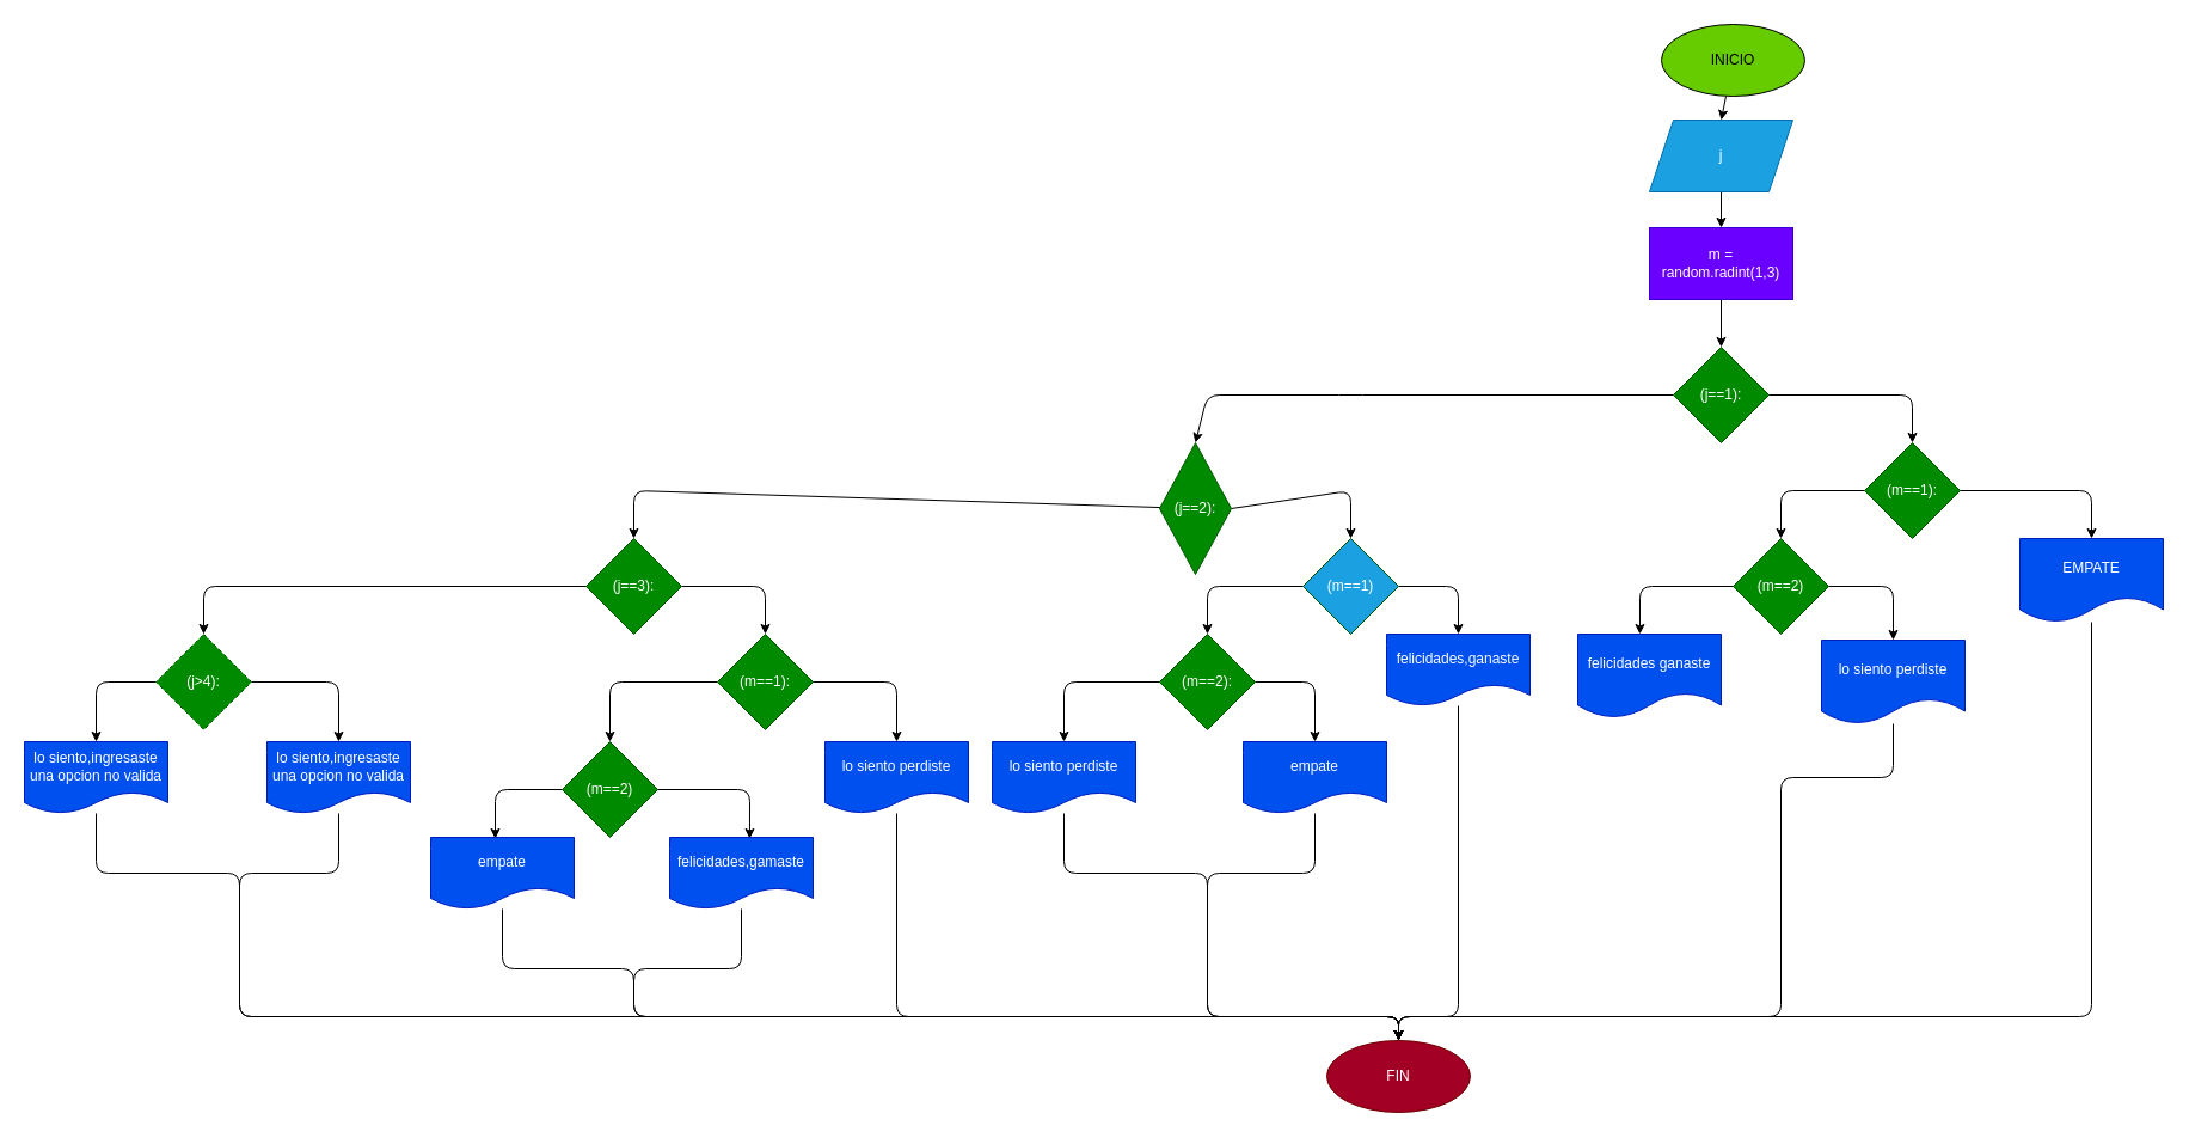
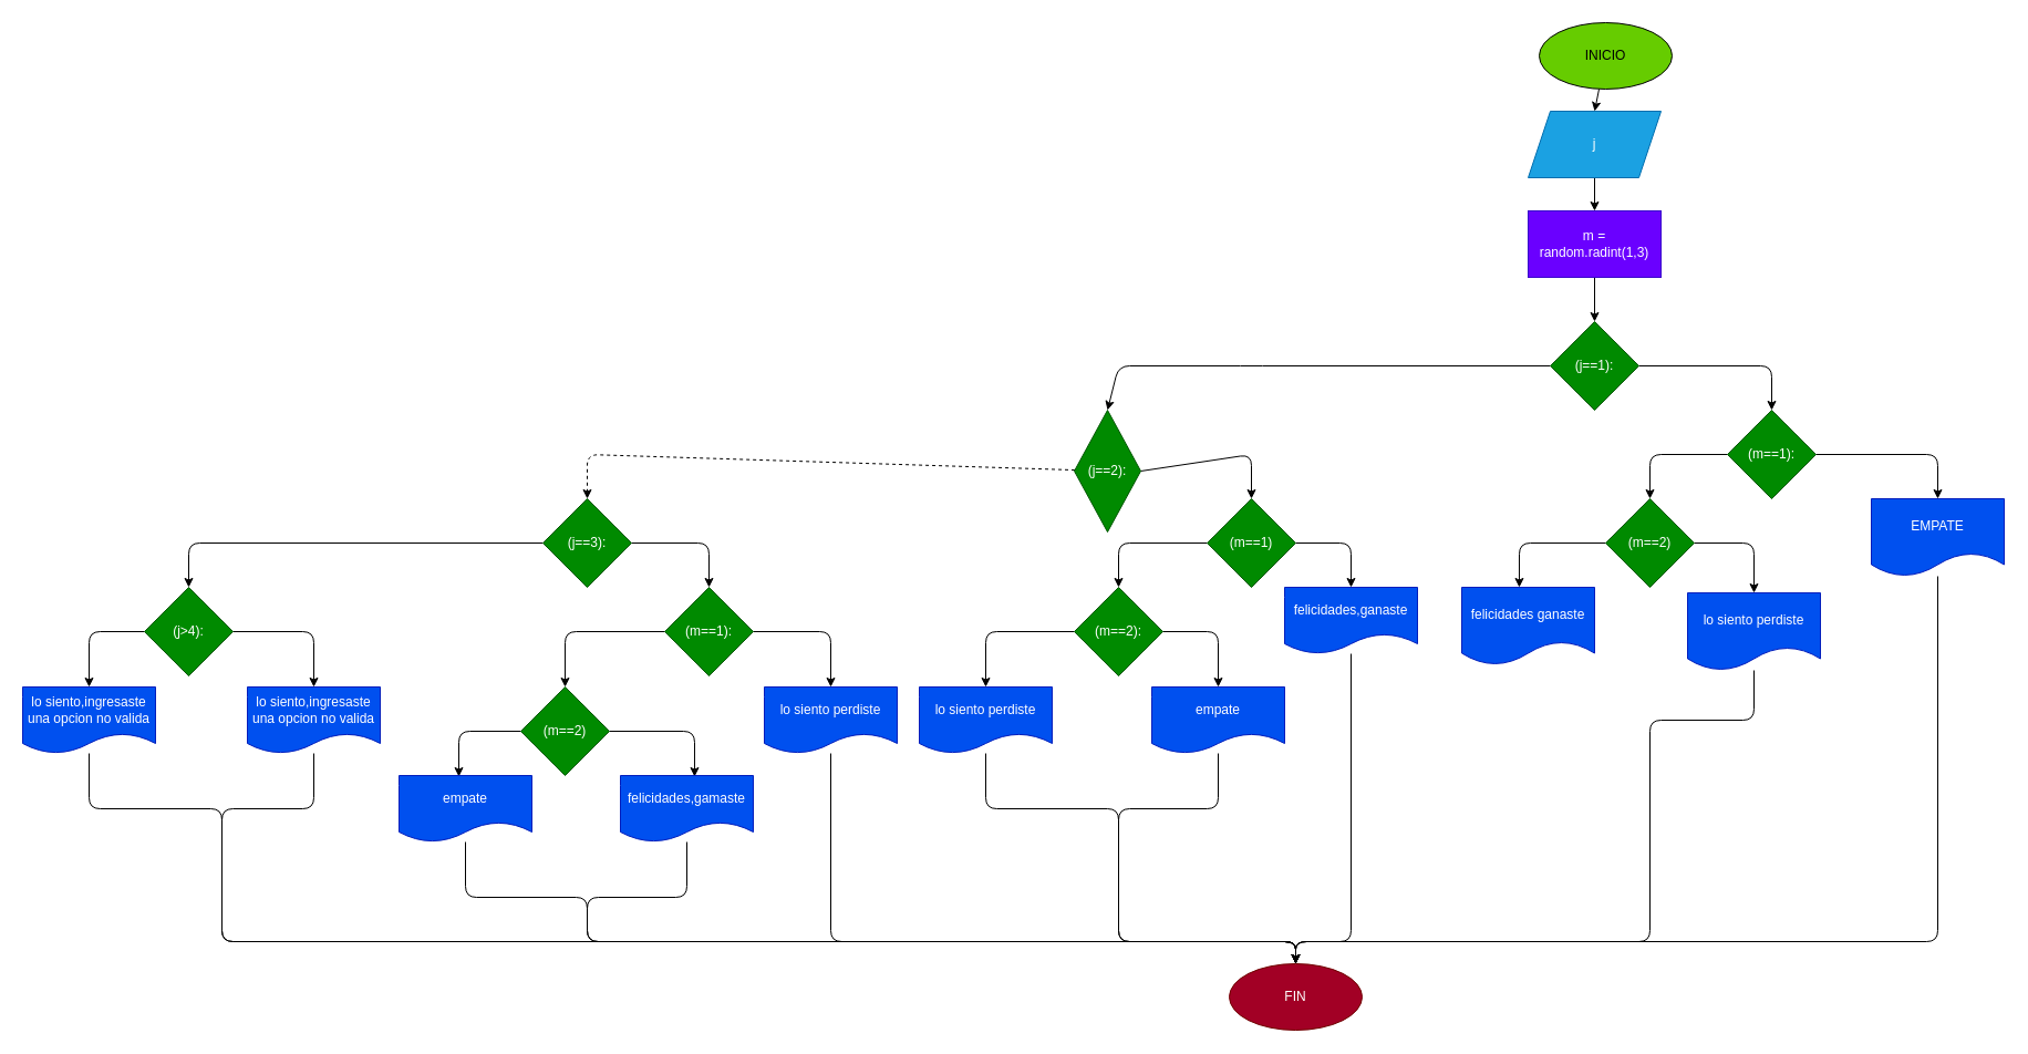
- <mxCell id="23" style="edgeStyle=none;html=1;entryX=0.5;entryY=0;entryDx=0;entryDy=0;" parent="1" source="24" target="39" edge="1"><mxGeometry relative="1" as="geometry"><Array as="points"><mxPoint x="530" y="410" /></Array></mxGeometry></mxCell>
+ <mxCell id="23" style="edgeStyle=none;html=1;entryX=0.5;entryY=0;entryDx=0;entryDy=0;dashed=1;" parent="1" source="24" target="39" edge="1"><mxGeometry relative="1" as="geometry"><Array as="points"><mxPoint x="530" y="410" /></Array></mxGeometry></mxCell>
- <mxCell id="27" value="(m==1)" style="rhombus;whiteSpace=wrap;html=1;fillColor=#1ba1e2;fontColor=#ffffff;strokeColor=#005700;" parent="1" vertex="1"><mxGeometry x="1090" y="450" width="80" height="80" as="geometry" /></mxCell>
+ <mxCell id="27" value="(m==1)" style="rhombus;whiteSpace=wrap;html=1;fillColor=#008a00;fontColor=#ffffff;strokeColor=#005700;" parent="1" vertex="1"><mxGeometry x="1090" y="450" width="80" height="80" as="geometry" /></mxCell>
- <mxCell id="54" value="(j&amp;gt;4):" style="rhombus;whiteSpace=wrap;html=1;fillColor=#008a00;fontColor=#ffffff;strokeColor=#005700;dashed=1;" parent="1" vertex="1"><mxGeometry x="130" y="530" width="80" height="80" as="geometry" /></mxCell>
+ <mxCell id="54" value="(j&amp;gt;4):" style="rhombus;whiteSpace=wrap;html=1;fillColor=#008a00;fontColor=#ffffff;strokeColor=#005700;" parent="1" vertex="1"><mxGeometry x="130" y="530" width="80" height="80" as="geometry" /></mxCell>
